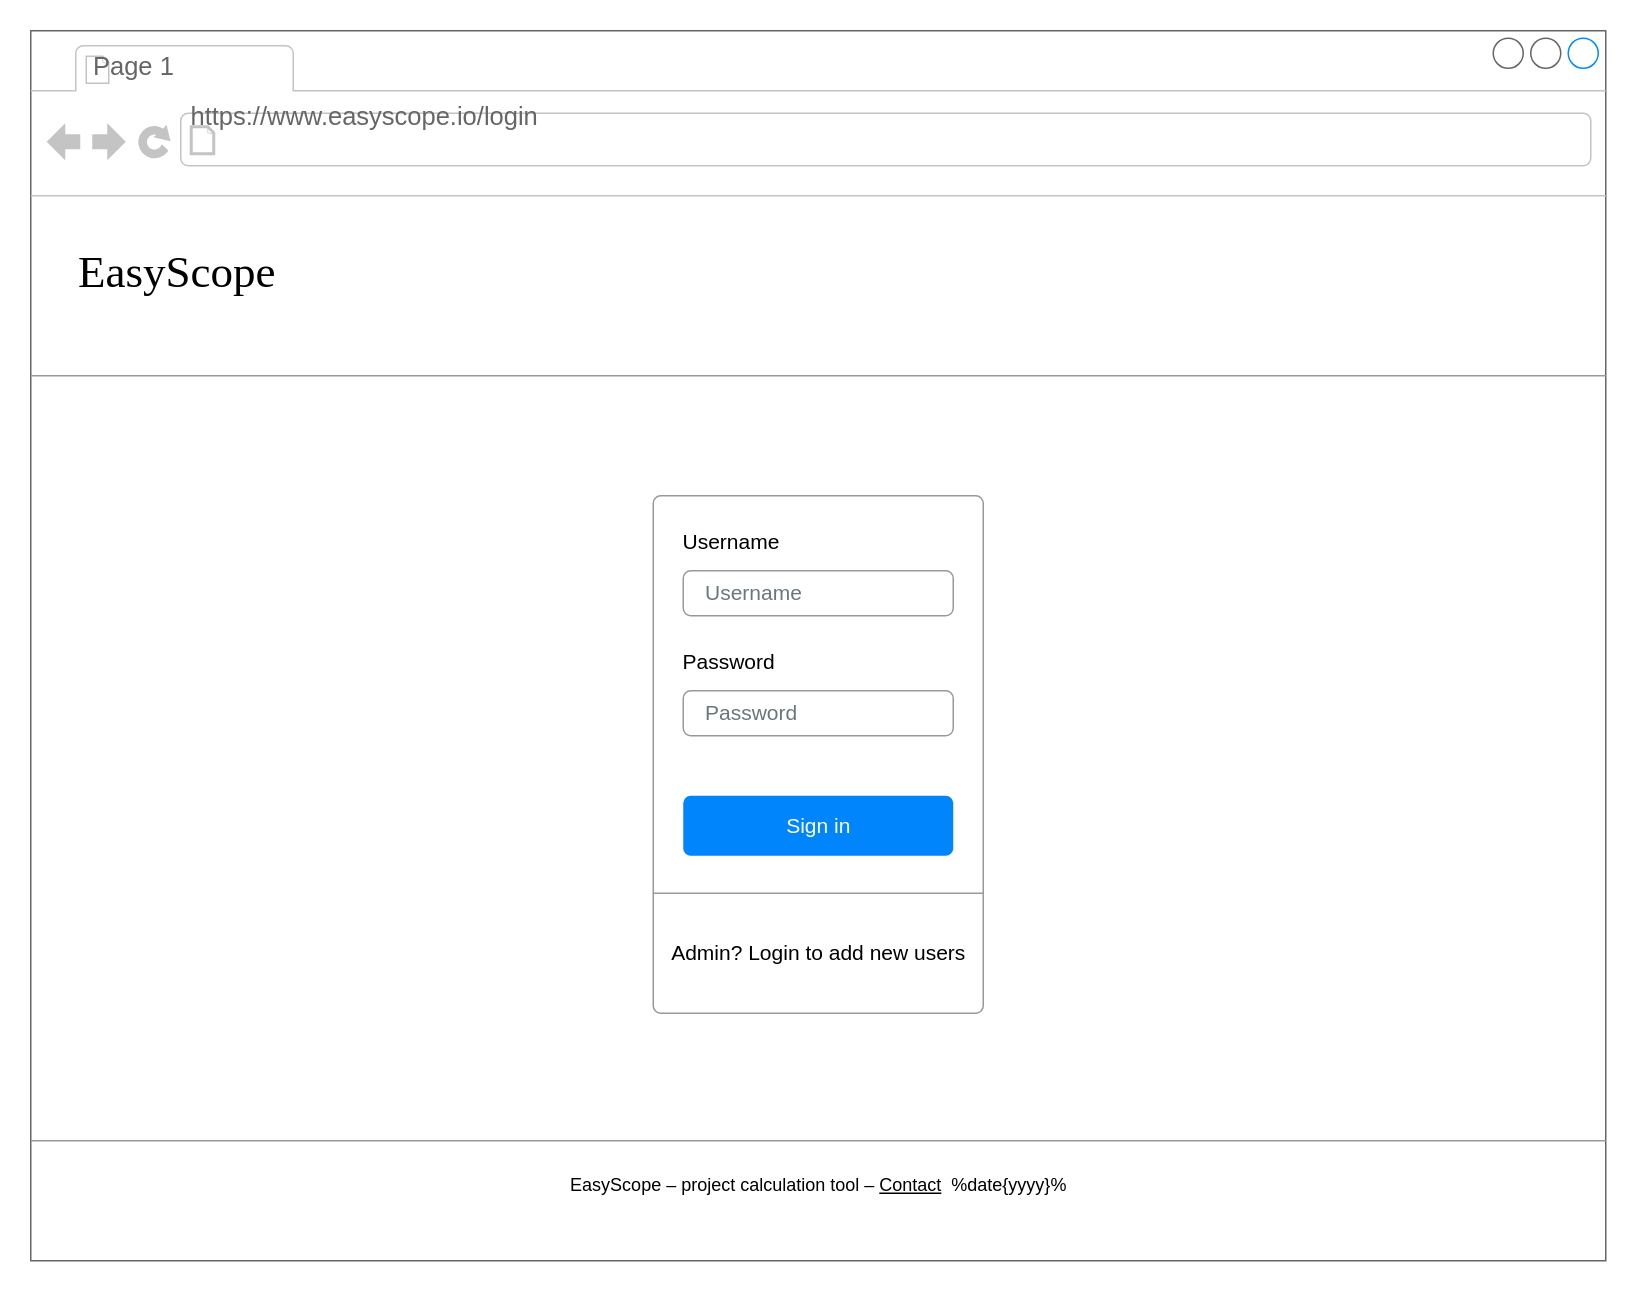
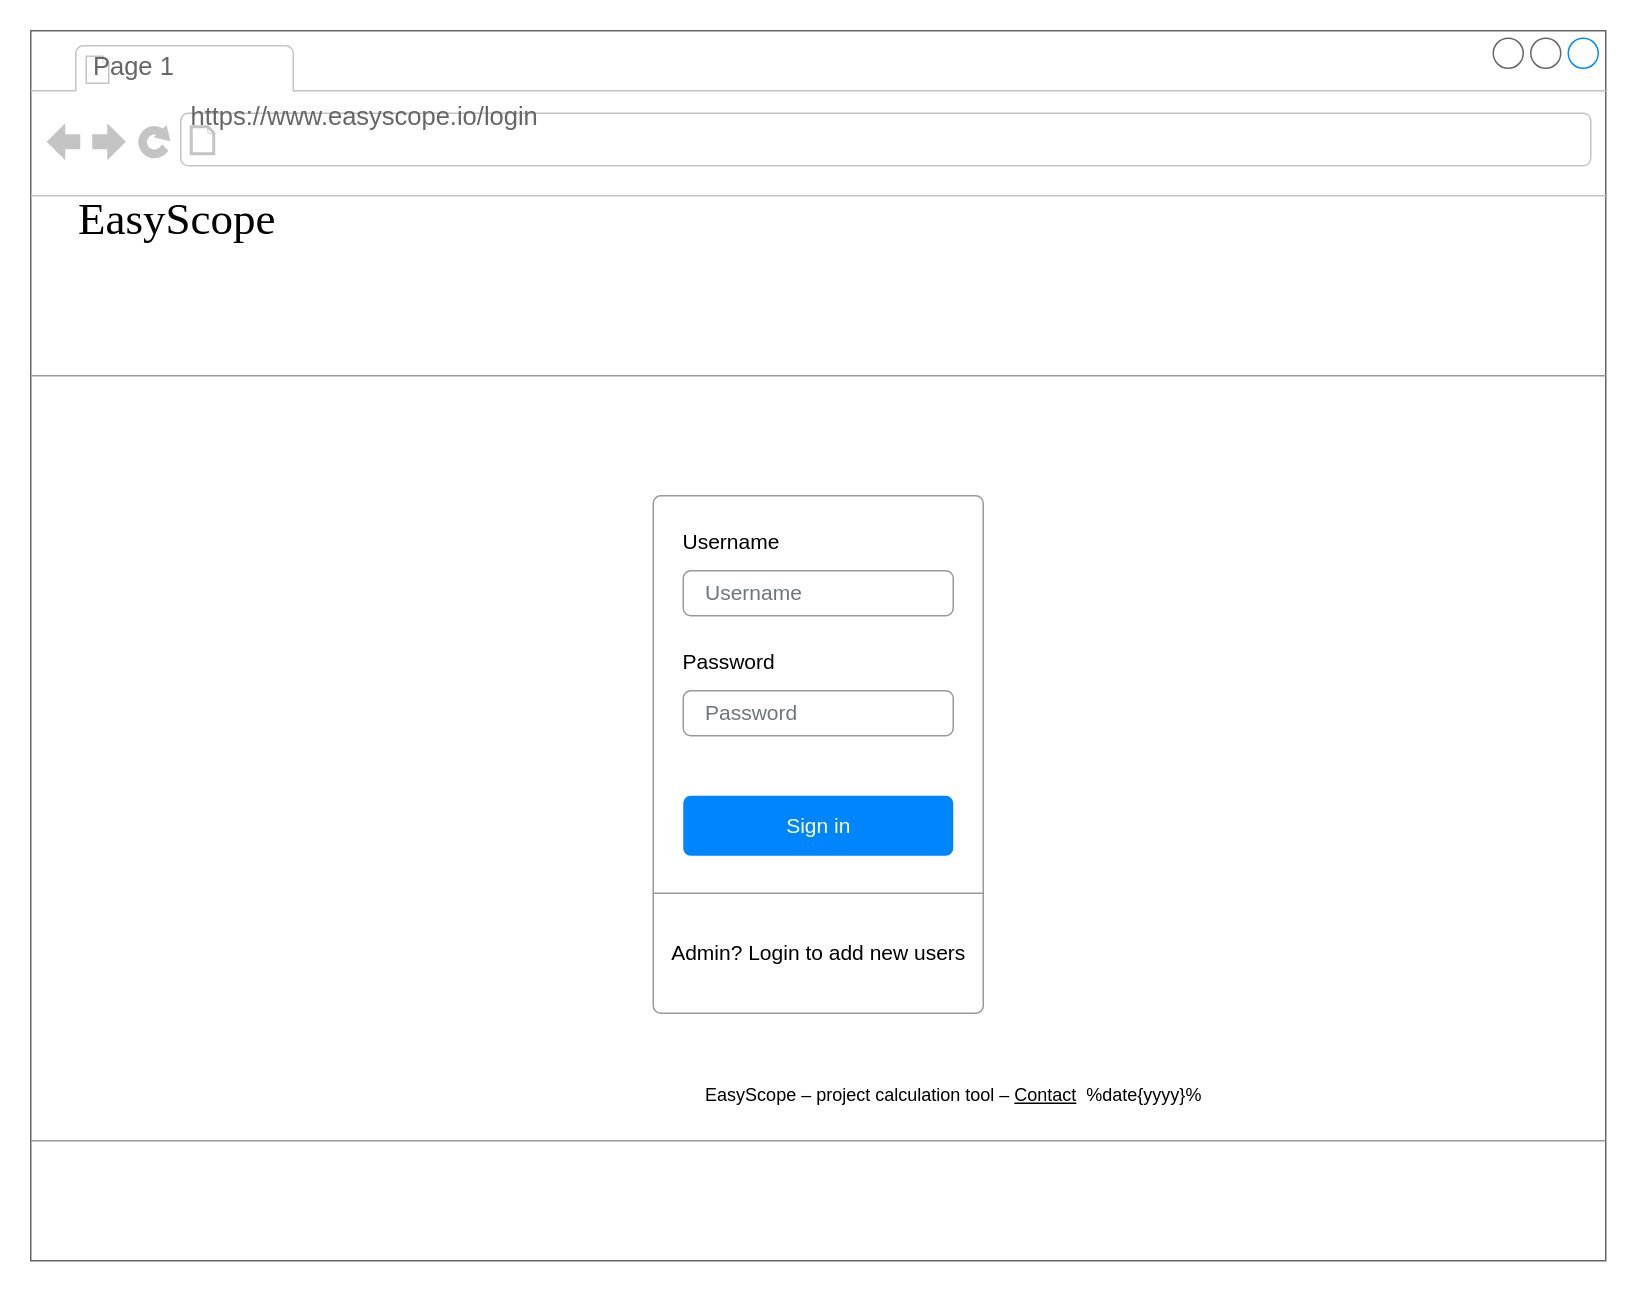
- <mxCell id="5" value="EasyScope" style="text;html=1;points=[];align=left;verticalAlign=top;spacingTop=-4;fontSize=30;fontFamily=Verdana" parent="2" vertex="1"><mxGeometry x="30" y="140" width="340" height="50" as="geometry" /></mxCell>
+ <mxCell id="5" value="EasyScope" style="text;html=1;points=[];align=left;verticalAlign=top;spacingTop=-4;fontSize=30;fontFamily=Verdana" parent="2" vertex="1"><mxGeometry x="30" y="105" width="340" height="50" as="geometry" /></mxCell>
- <mxCell id="16" value="EasyScope – project calculation tool – &lt;u&gt;Contact&lt;/u&gt; &amp;nbsp;%date{yyyy}%" style="text;html=1;strokeColor=none;fillColor=none;align=center;verticalAlign=middle;whiteSpace=wrap;overflow=hidden;" parent="2" vertex="1"><mxGeometry x="253.75" y="760" width="542.5" height="20" as="geometry" /></mxCell>
+ <mxCell id="16" value="EasyScope – project calculation tool – &lt;u&gt;Contact&lt;/u&gt; &amp;nbsp;%date{yyyy}%" style="text;html=1;strokeColor=none;fillColor=none;align=center;verticalAlign=middle;whiteSpace=wrap;overflow=hidden;" parent="2" vertex="1"><mxGeometry x="343.75" y="700" width="542.5" height="20" as="geometry" /></mxCell>
